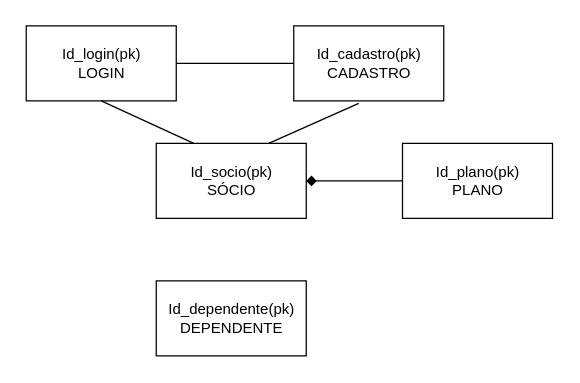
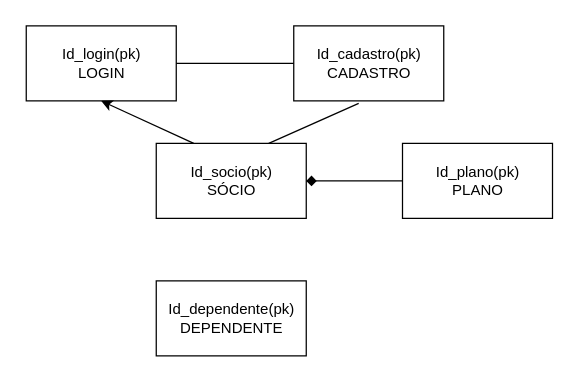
- <mxCell id="9" value="" style="endArrow=none;html=1;entryX=0.5;entryY=1;entryDx=0;entryDy=0;exitX=0.25;exitY=0;exitDx=0;exitDy=0;" parent="1" source="2" target="3" edge="1"><mxGeometry width="50" height="50" relative="1" as="geometry"><mxPoint x="24.5" y="354" as="sourcePoint" /><mxPoint x="74.5" y="304" as="targetPoint" /></mxGeometry></mxCell>
+ <mxCell id="9" value="" style="endArrow=classic;html=1;entryX=0.5;entryY=1;entryDx=0;entryDy=0;exitX=0.25;exitY=0;exitDx=0;exitDy=0;" parent="1" source="2" target="3" edge="1"><mxGeometry width="50" height="50" relative="1" as="geometry"><mxPoint x="24.5" y="354" as="sourcePoint" /><mxPoint x="74.5" y="304" as="targetPoint" /></mxGeometry></mxCell>
